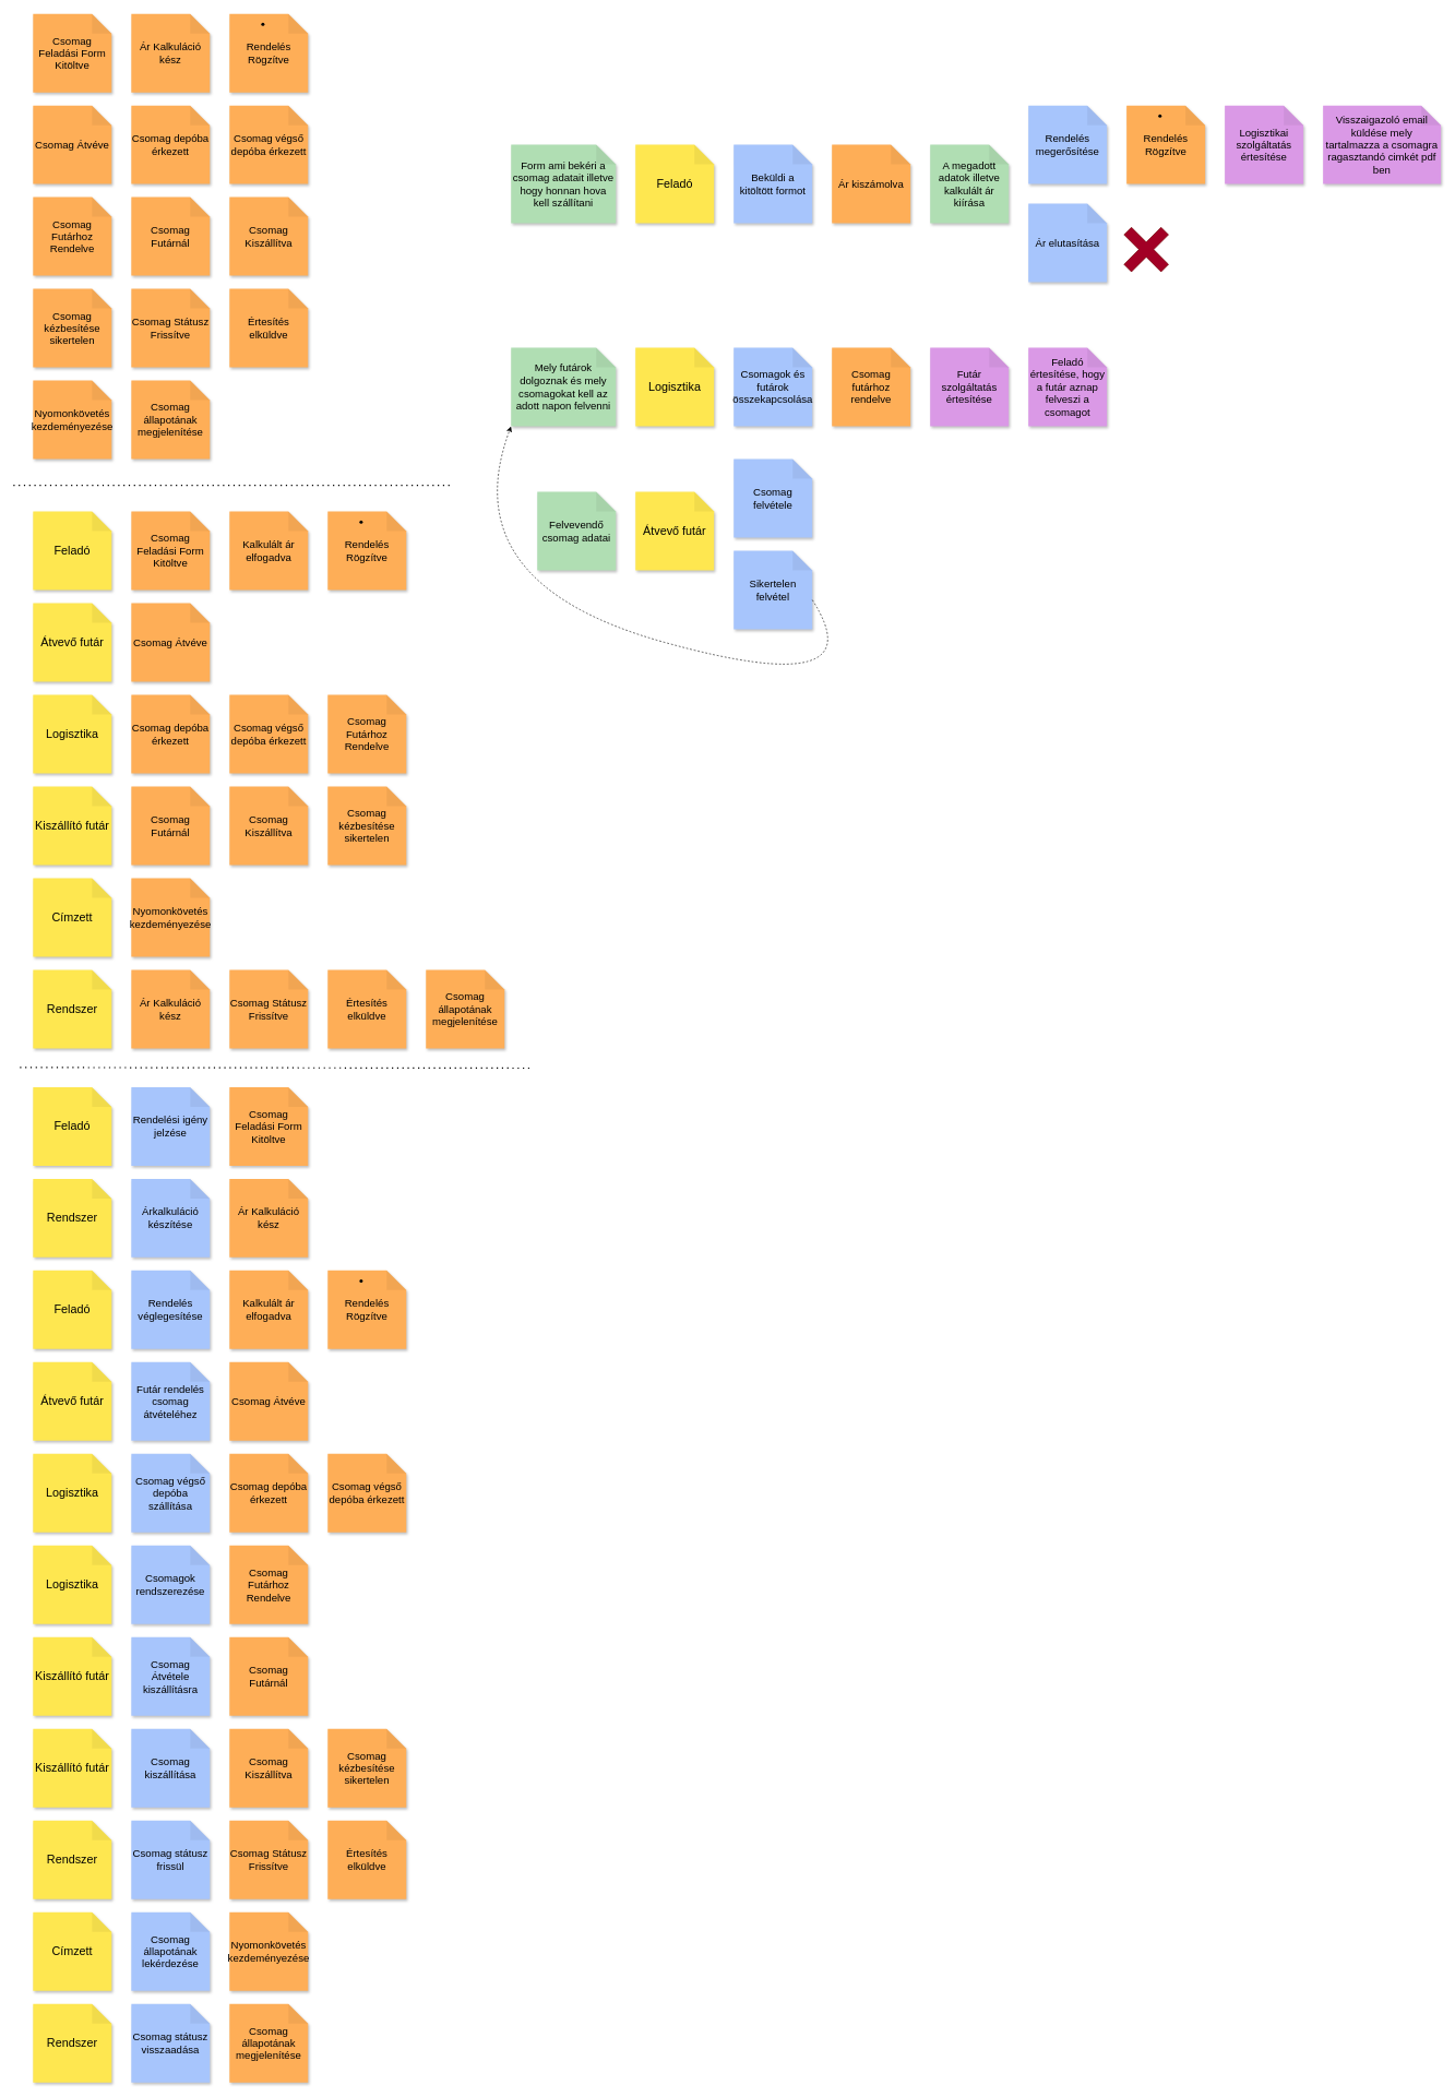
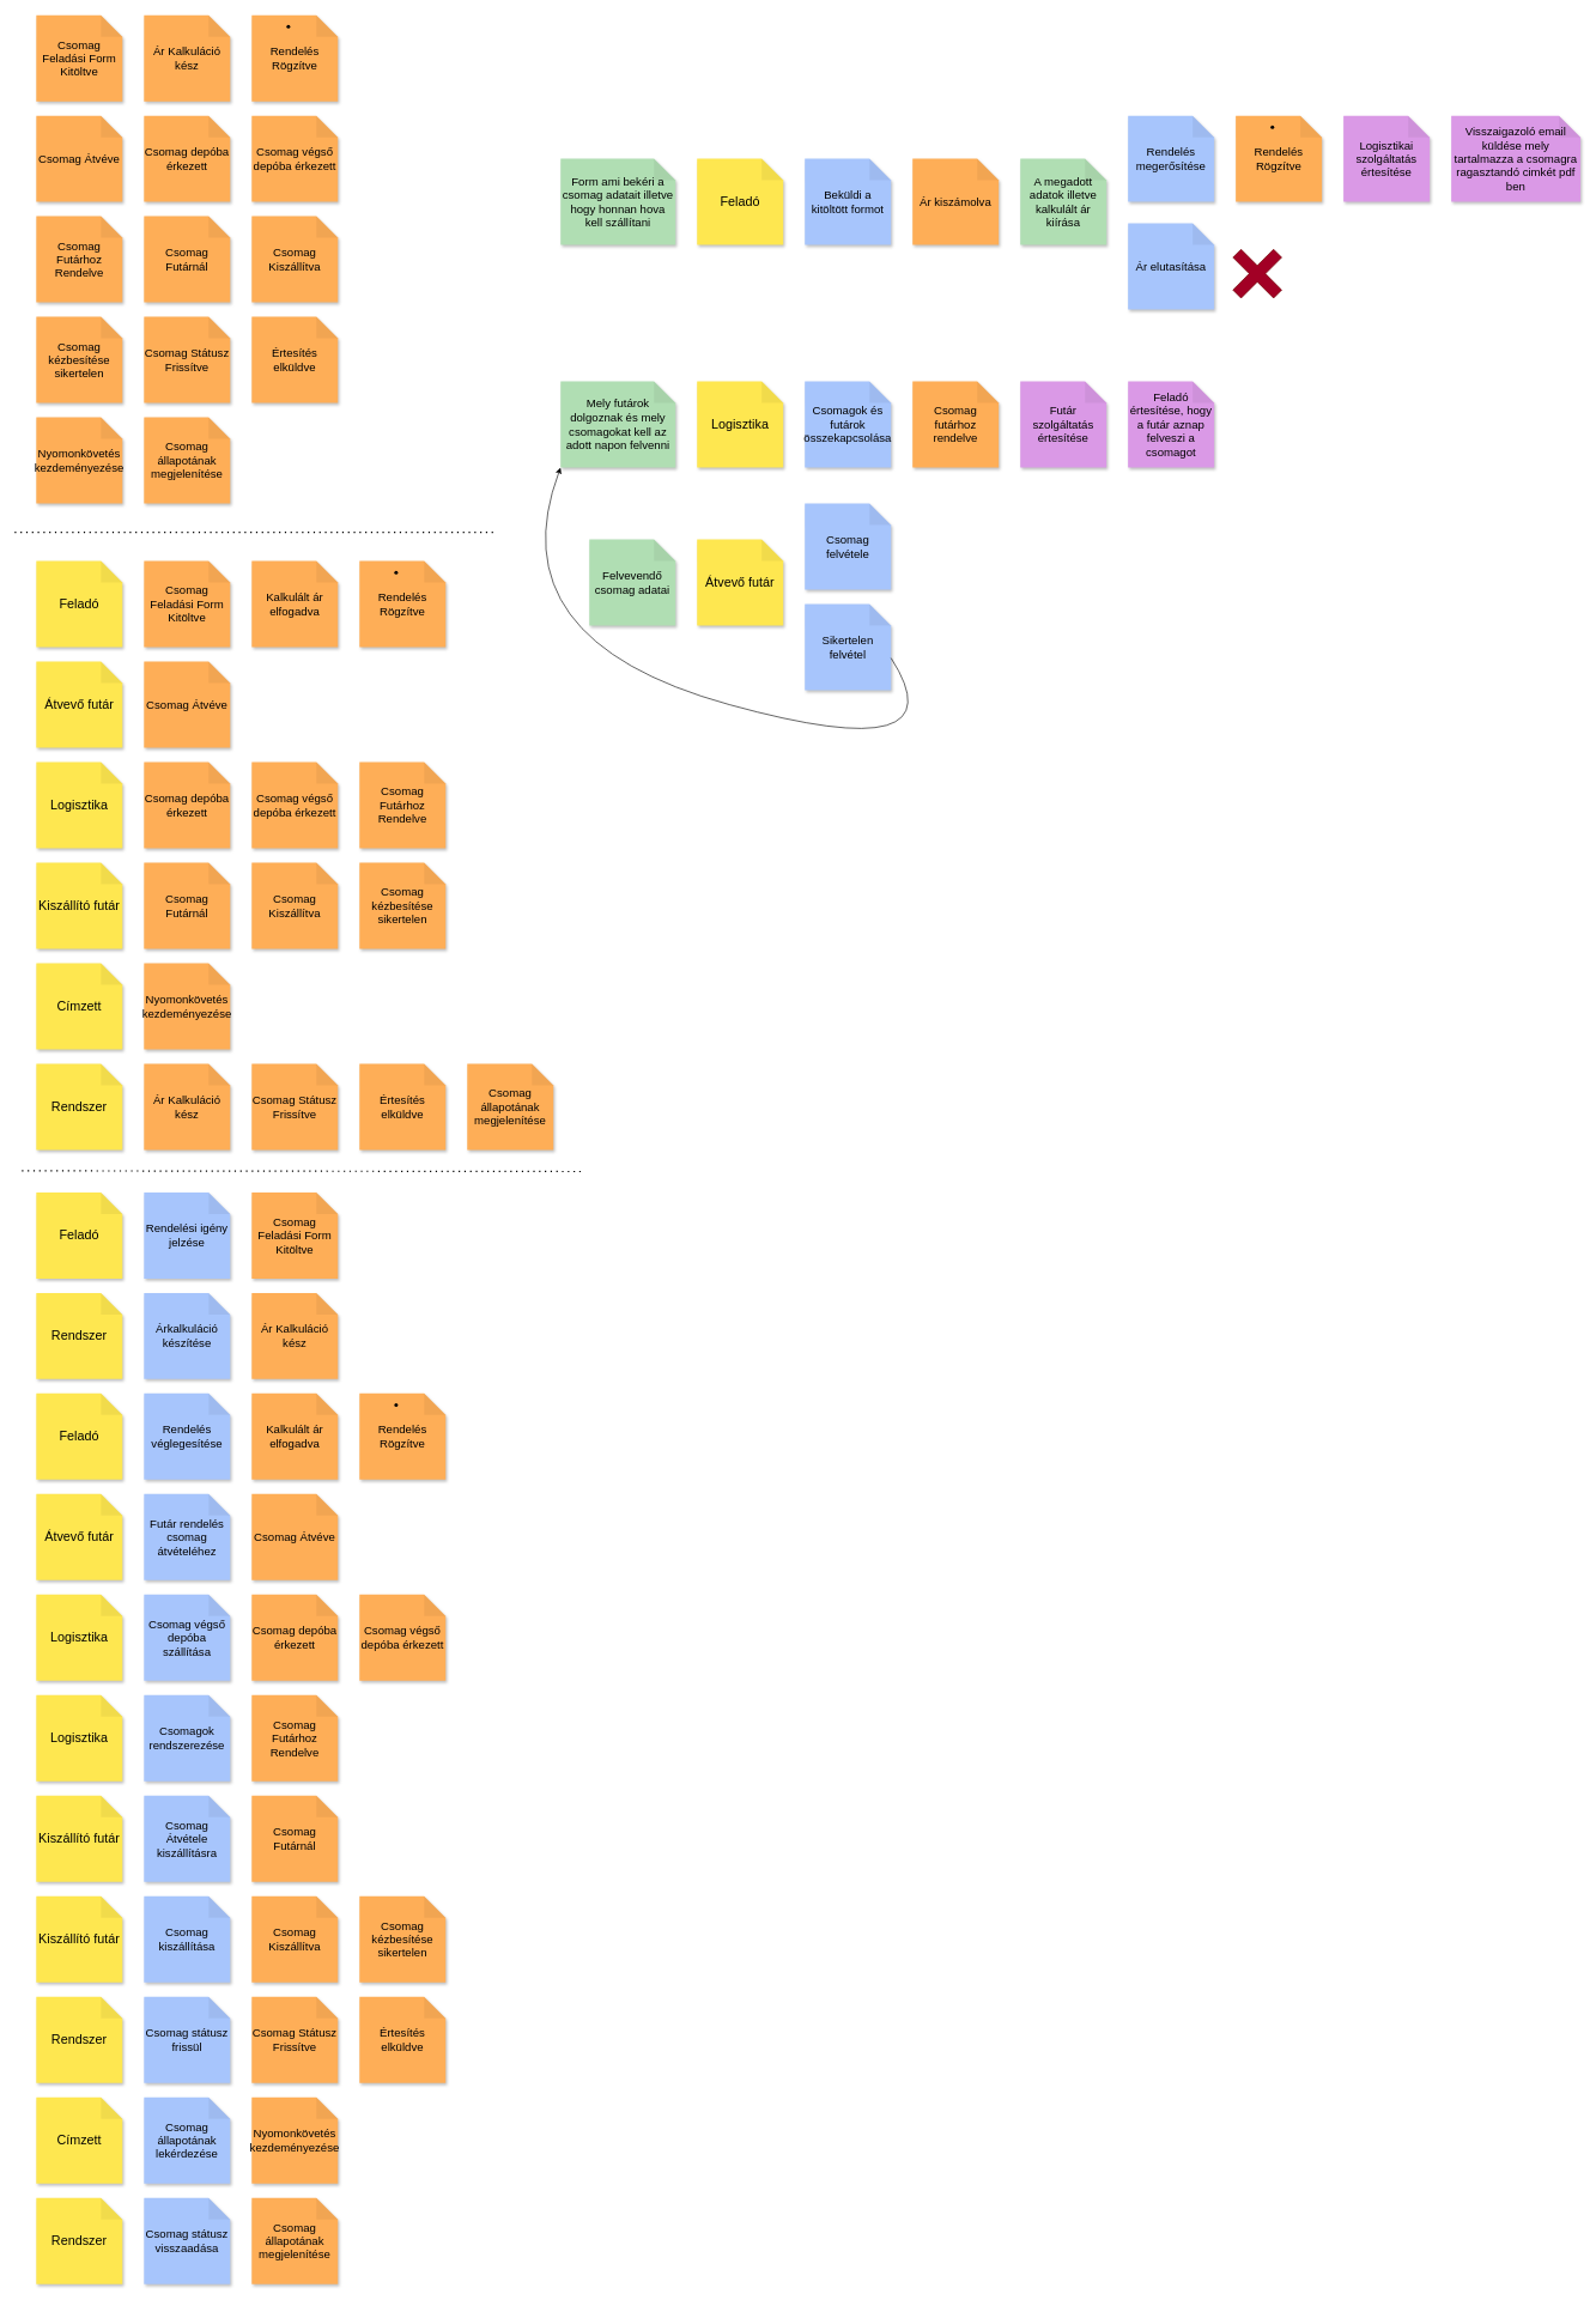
- <mxCell id="97" value="" style="curved=1;endArrow=classic;html=1;rounded=0;exitX=0;exitY=0;exitDx=120;exitDy=75;exitPerimeter=0;entryX=0;entryY=1;entryDx=0;entryDy=0;entryPerimeter=0;dashed=1;" edge="1" parent="1" source="96" target="87"><mxGeometry width="50" height="50" relative="1" as="geometry"><mxPoint x="1000" y="720" as="sourcePoint" /><mxPoint x="1050" y="670" as="targetPoint" /><Array as="points"><mxPoint x="1340" y="1070" /><mxPoint x="690" y="890" /></Array></mxGeometry></mxCell>
+ <mxCell id="97" value="" style="curved=1;endArrow=classic;html=1;rounded=0;exitX=0;exitY=0;exitDx=120;exitDy=75;exitPerimeter=0;entryX=0;entryY=1;entryDx=0;entryDy=0;entryPerimeter=0;" edge="1" parent="1" source="96" target="87"><mxGeometry width="50" height="50" relative="1" as="geometry"><mxPoint x="1000" y="720" as="sourcePoint" /><mxPoint x="1050" y="670" as="targetPoint" /><Array as="points"><mxPoint x="1340" y="1070" /><mxPoint x="690" y="890" /></Array></mxGeometry></mxCell>
